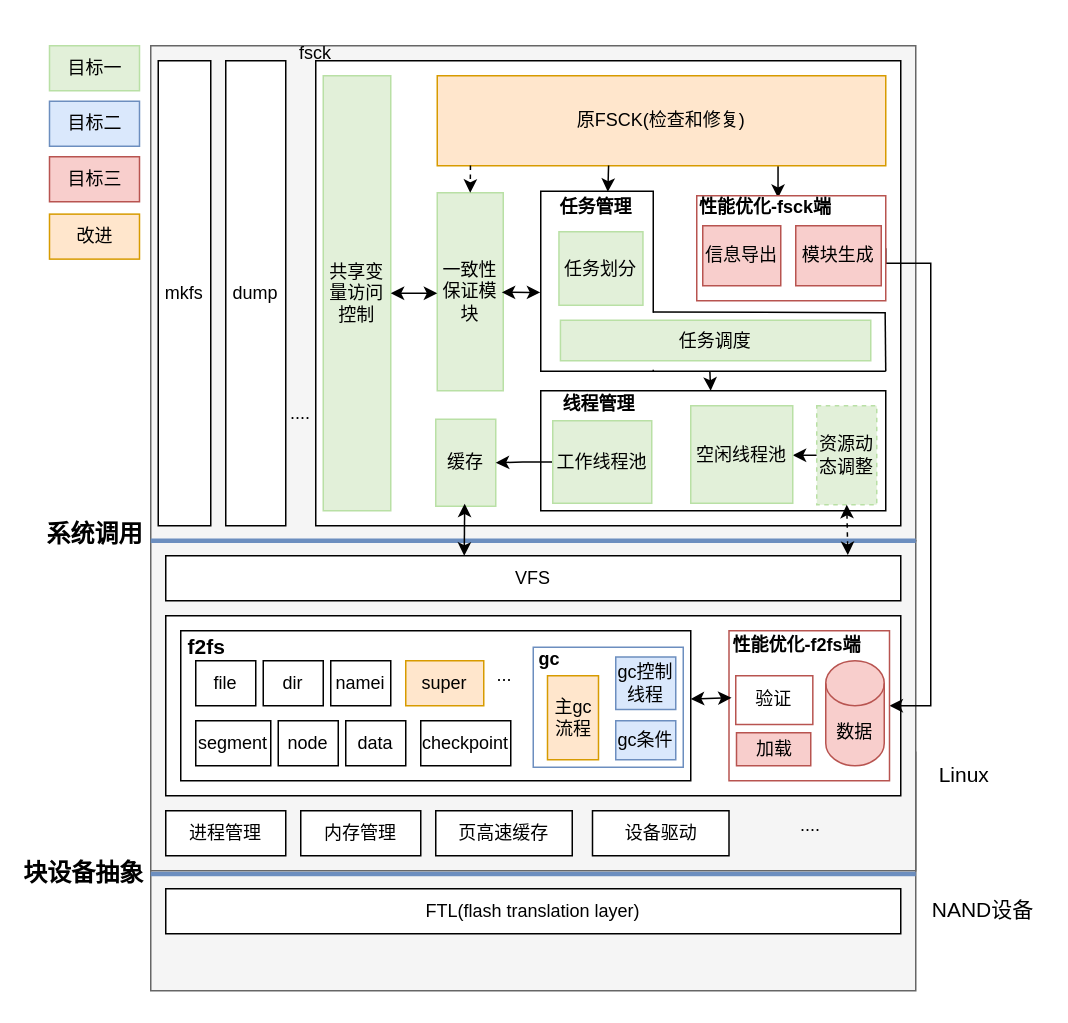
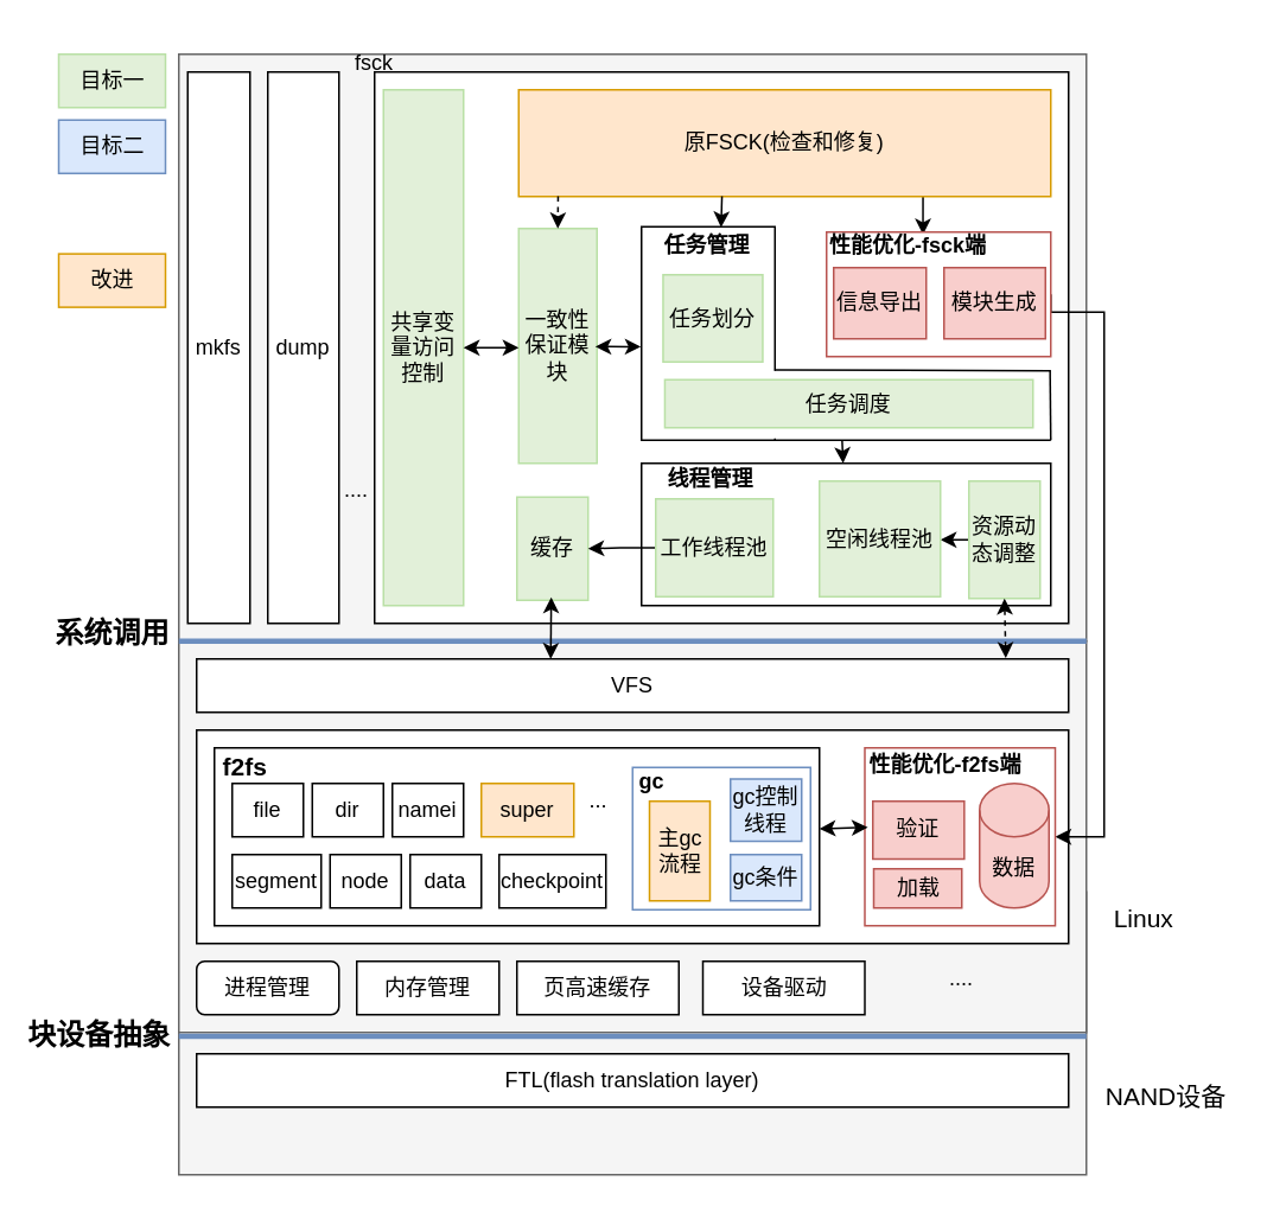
- <mxCell id="34" value="目标三" style="rounded=0;whiteSpace=wrap;html=1;fillColor=#f8cecc;labelBorderColor=none;strokeColor=#b85450;" vertex="1" parent="1"><mxGeometry x="32.5" y="104" width="60" height="30" as="geometry" /></mxCell>
- <mxCell id="77" value="资源动态调整" style="rounded=0;whiteSpace=wrap;html=1;fillColor=#E2F0D9;strokeColor=#B9E0A5;dashed=1;" vertex="1" parent="1"><mxGeometry x="544" y="270" width="40" height="66" as="geometry" /></mxCell>
+ <mxCell id="77" value="资源动态调整" style="rounded=0;whiteSpace=wrap;html=1;fillColor=#E2F0D9;strokeColor=#B9E0A5;" vertex="1" parent="1"><mxGeometry x="544" y="270" width="40" height="66" as="geometry" /></mxCell>
- <mxCell id="53" value="验证" style="rounded=0;whiteSpace=wrap;html=1;fillColor=#ffffff;strokeColor=#b85450;" vertex="1" parent="1"><mxGeometry x="490" y="450" width="51.38" height="32.5" as="geometry" /></mxCell>
+ <mxCell id="53" value="验证" style="rounded=0;whiteSpace=wrap;html=1;fillColor=#f8cecc;strokeColor=#b85450;" vertex="1" parent="1"><mxGeometry x="490" y="450" width="51.38" height="32.5" as="geometry" /></mxCell>
- <mxCell id="7" value="进程管理" style="rounded=0;whiteSpace=wrap;html=1;" vertex="1" parent="1"><mxGeometry x="110" y="540" width="80" height="30" as="geometry" /></mxCell>
+ <mxCell id="7" value="进程管理" style="whiteSpace=wrap;html=1;rounded=1;" vertex="1" parent="1"><mxGeometry x="110" y="540" width="80" height="30" as="geometry" /></mxCell>
- <mxCell id="32" value="NAND设备" style="text;html=1;strokeColor=none;fillColor=none;align=center;verticalAlign=middle;whiteSpace=wrap;rounded=0;fontSize=14;labelBorderColor=none;" vertex="1" parent="1"><mxGeometry x="620" y="591" width="70" height="30" as="geometry" /></mxCell>
+ <mxCell id="32" value="NAND设备" style="text;html=1;strokeColor=none;fillColor=none;align=center;verticalAlign=middle;whiteSpace=wrap;rounded=0;fontSize=14;labelBorderColor=none;" vertex="1" parent="1"><mxGeometry x="620" y="601" width="70" height="30" as="geometry" /></mxCell>
